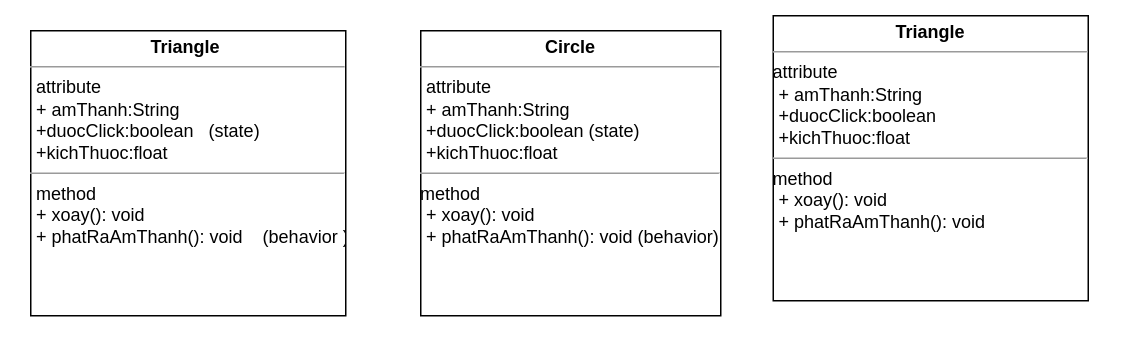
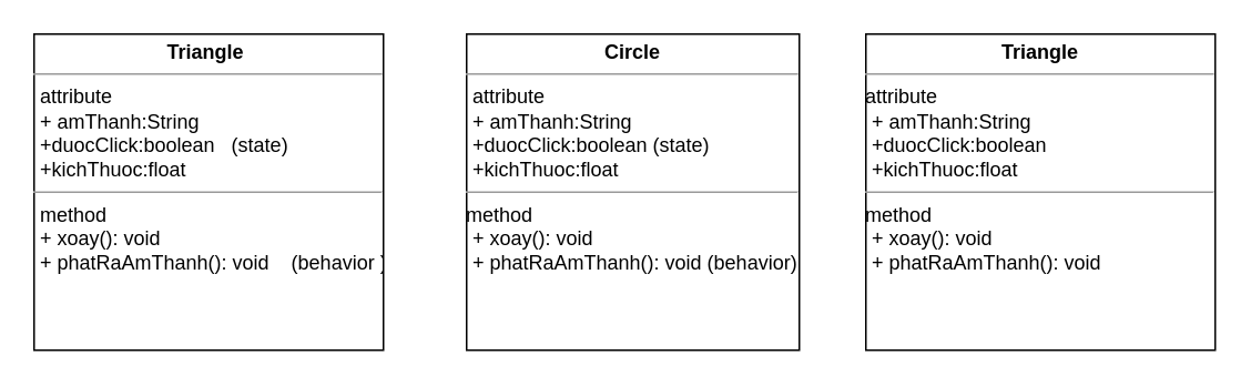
- <mxCell id="4" value="&lt;p style=&quot;margin: 0px ; margin-top: 4px ; text-align: center&quot;&gt;&lt;b&gt;Triangle&lt;/b&gt;&lt;/p&gt;&lt;hr size=&quot;1&quot;&gt;attribute&lt;br&gt;&lt;p style=&quot;margin: 0px ; margin-left: 4px&quot;&gt;+ amThanh:String&lt;/p&gt;&lt;p style=&quot;margin: 0px ; margin-left: 4px&quot;&gt;+duocClick:boolean&lt;/p&gt;&lt;p style=&quot;margin: 0px ; margin-left: 4px&quot;&gt;+kichThuoc:float&lt;/p&gt;&lt;hr size=&quot;1&quot;&gt;method&lt;br&gt;&lt;p style=&quot;margin: 0px ; margin-left: 4px&quot;&gt;+ xoay(): void&lt;/p&gt;&lt;p style=&quot;margin: 0px ; margin-left: 4px&quot;&gt;+ phatRaAmThanh(): void&lt;/p&gt;" style="verticalAlign=top;align=left;overflow=fill;fontSize=12;fontFamily=Helvetica;html=1;" vertex="1" parent="1"><mxGeometry x="515" y="10" width="210" height="190" as="geometry" /></mxCell>
+ <mxCell id="4" value="&lt;p style=&quot;margin: 0px ; margin-top: 4px ; text-align: center&quot;&gt;&lt;b&gt;Triangle&lt;/b&gt;&lt;/p&gt;&lt;hr size=&quot;1&quot;&gt;attribute&lt;br&gt;&lt;p style=&quot;margin: 0px ; margin-left: 4px&quot;&gt;+ amThanh:String&lt;/p&gt;&lt;p style=&quot;margin: 0px ; margin-left: 4px&quot;&gt;+duocClick:boolean&lt;/p&gt;&lt;p style=&quot;margin: 0px ; margin-left: 4px&quot;&gt;+kichThuoc:float&lt;/p&gt;&lt;hr size=&quot;1&quot;&gt;method&lt;br&gt;&lt;p style=&quot;margin: 0px ; margin-left: 4px&quot;&gt;+ xoay(): void&lt;/p&gt;&lt;p style=&quot;margin: 0px ; margin-left: 4px&quot;&gt;+ phatRaAmThanh(): void&lt;/p&gt;" style="verticalAlign=top;align=left;overflow=fill;fontSize=12;fontFamily=Helvetica;html=1;" vertex="1" parent="1"><mxGeometry x="520" y="20" width="210" height="190" as="geometry" /></mxCell>
